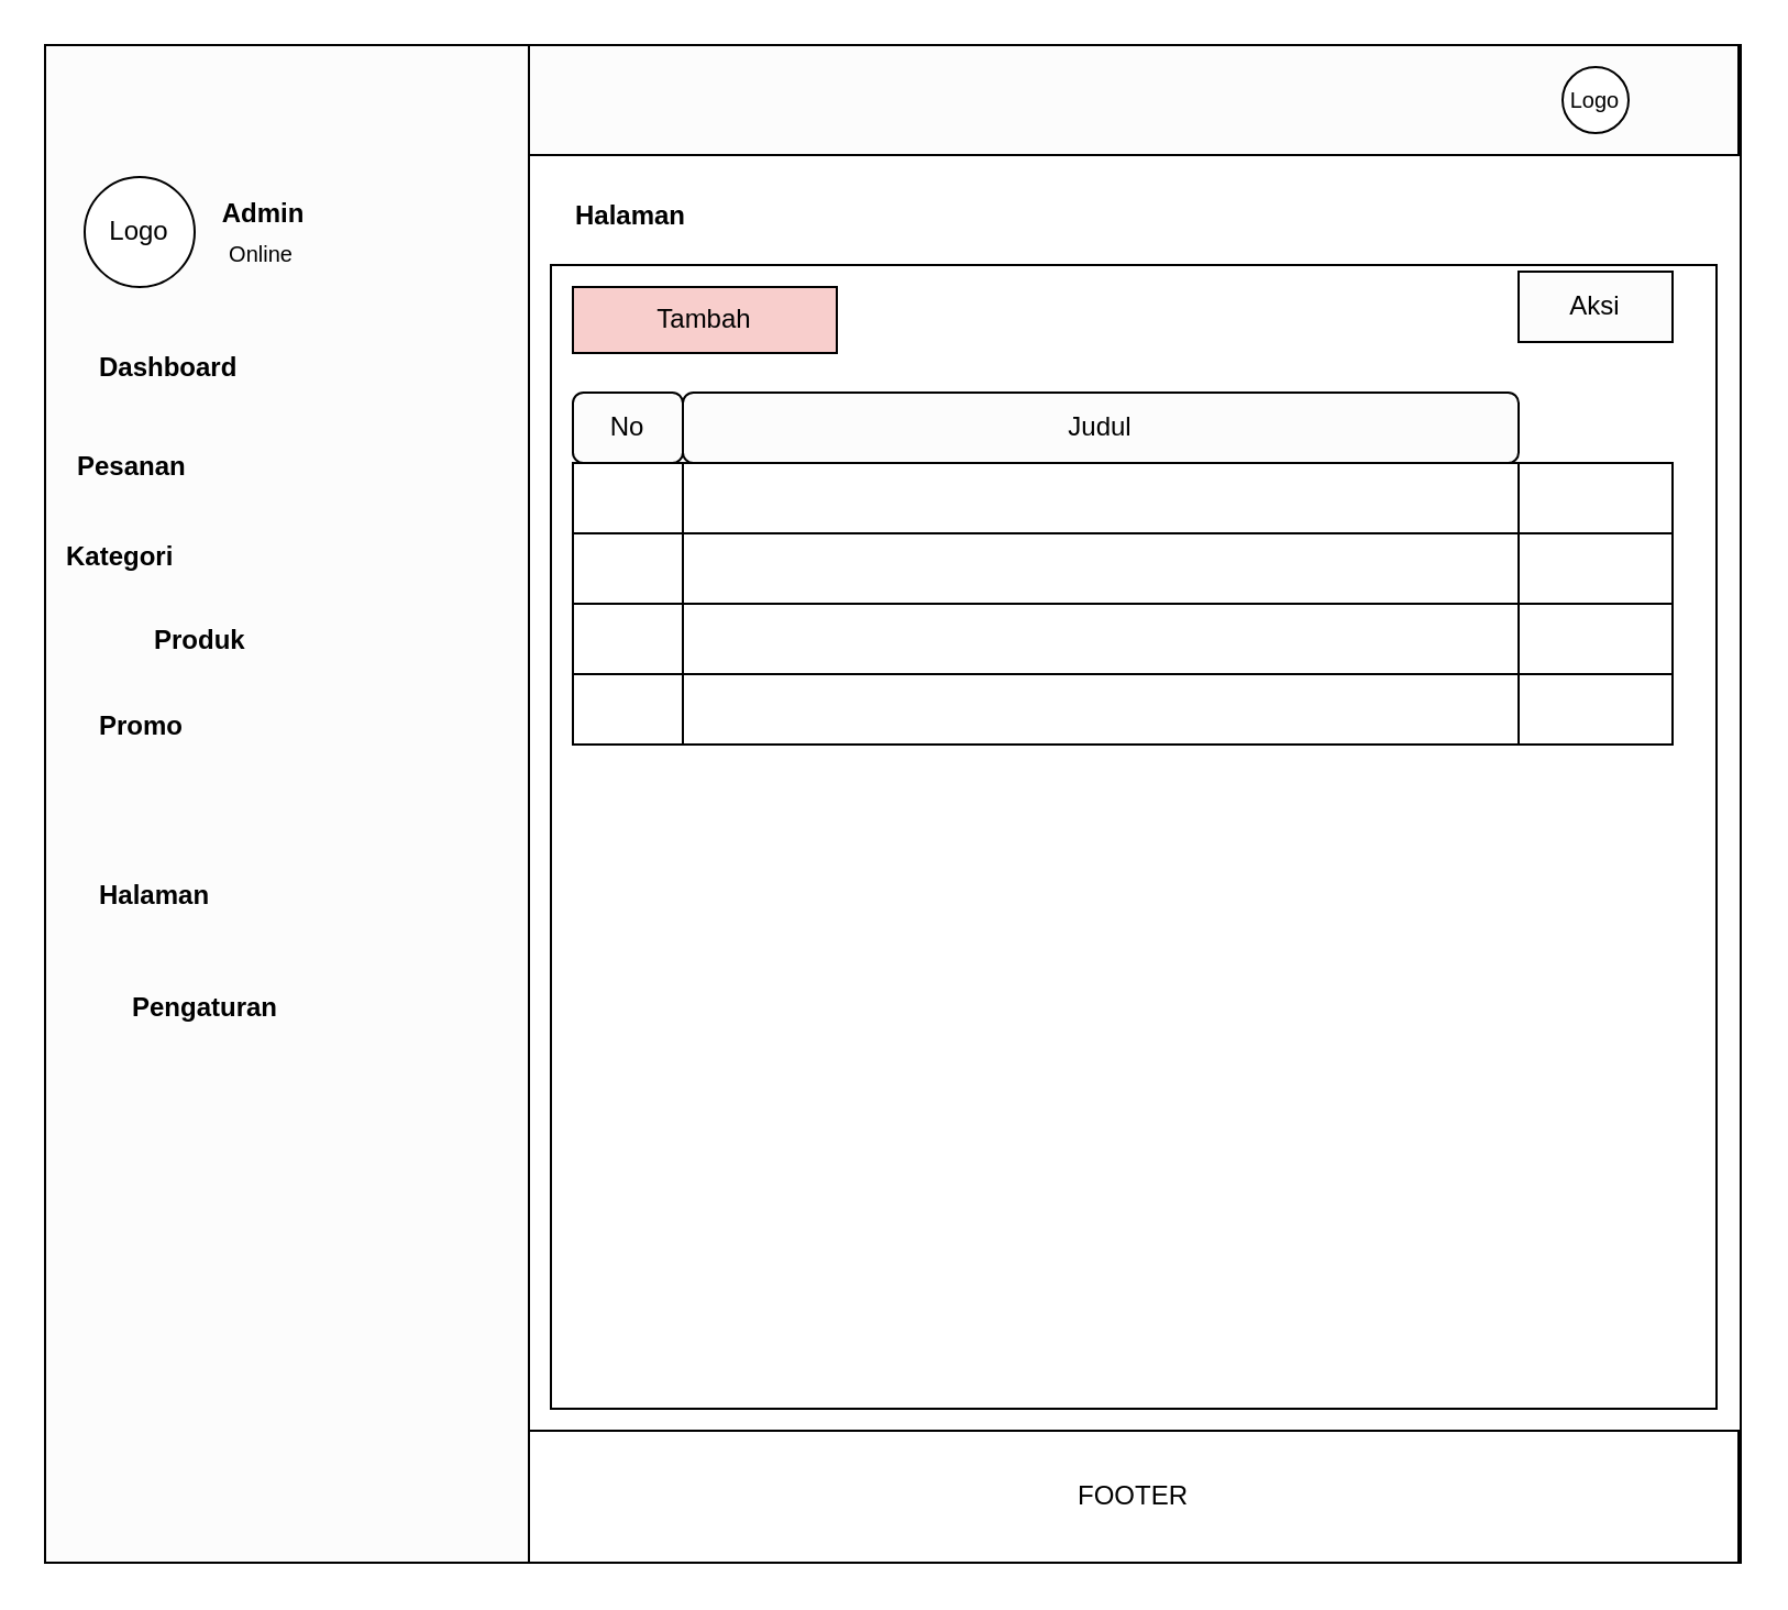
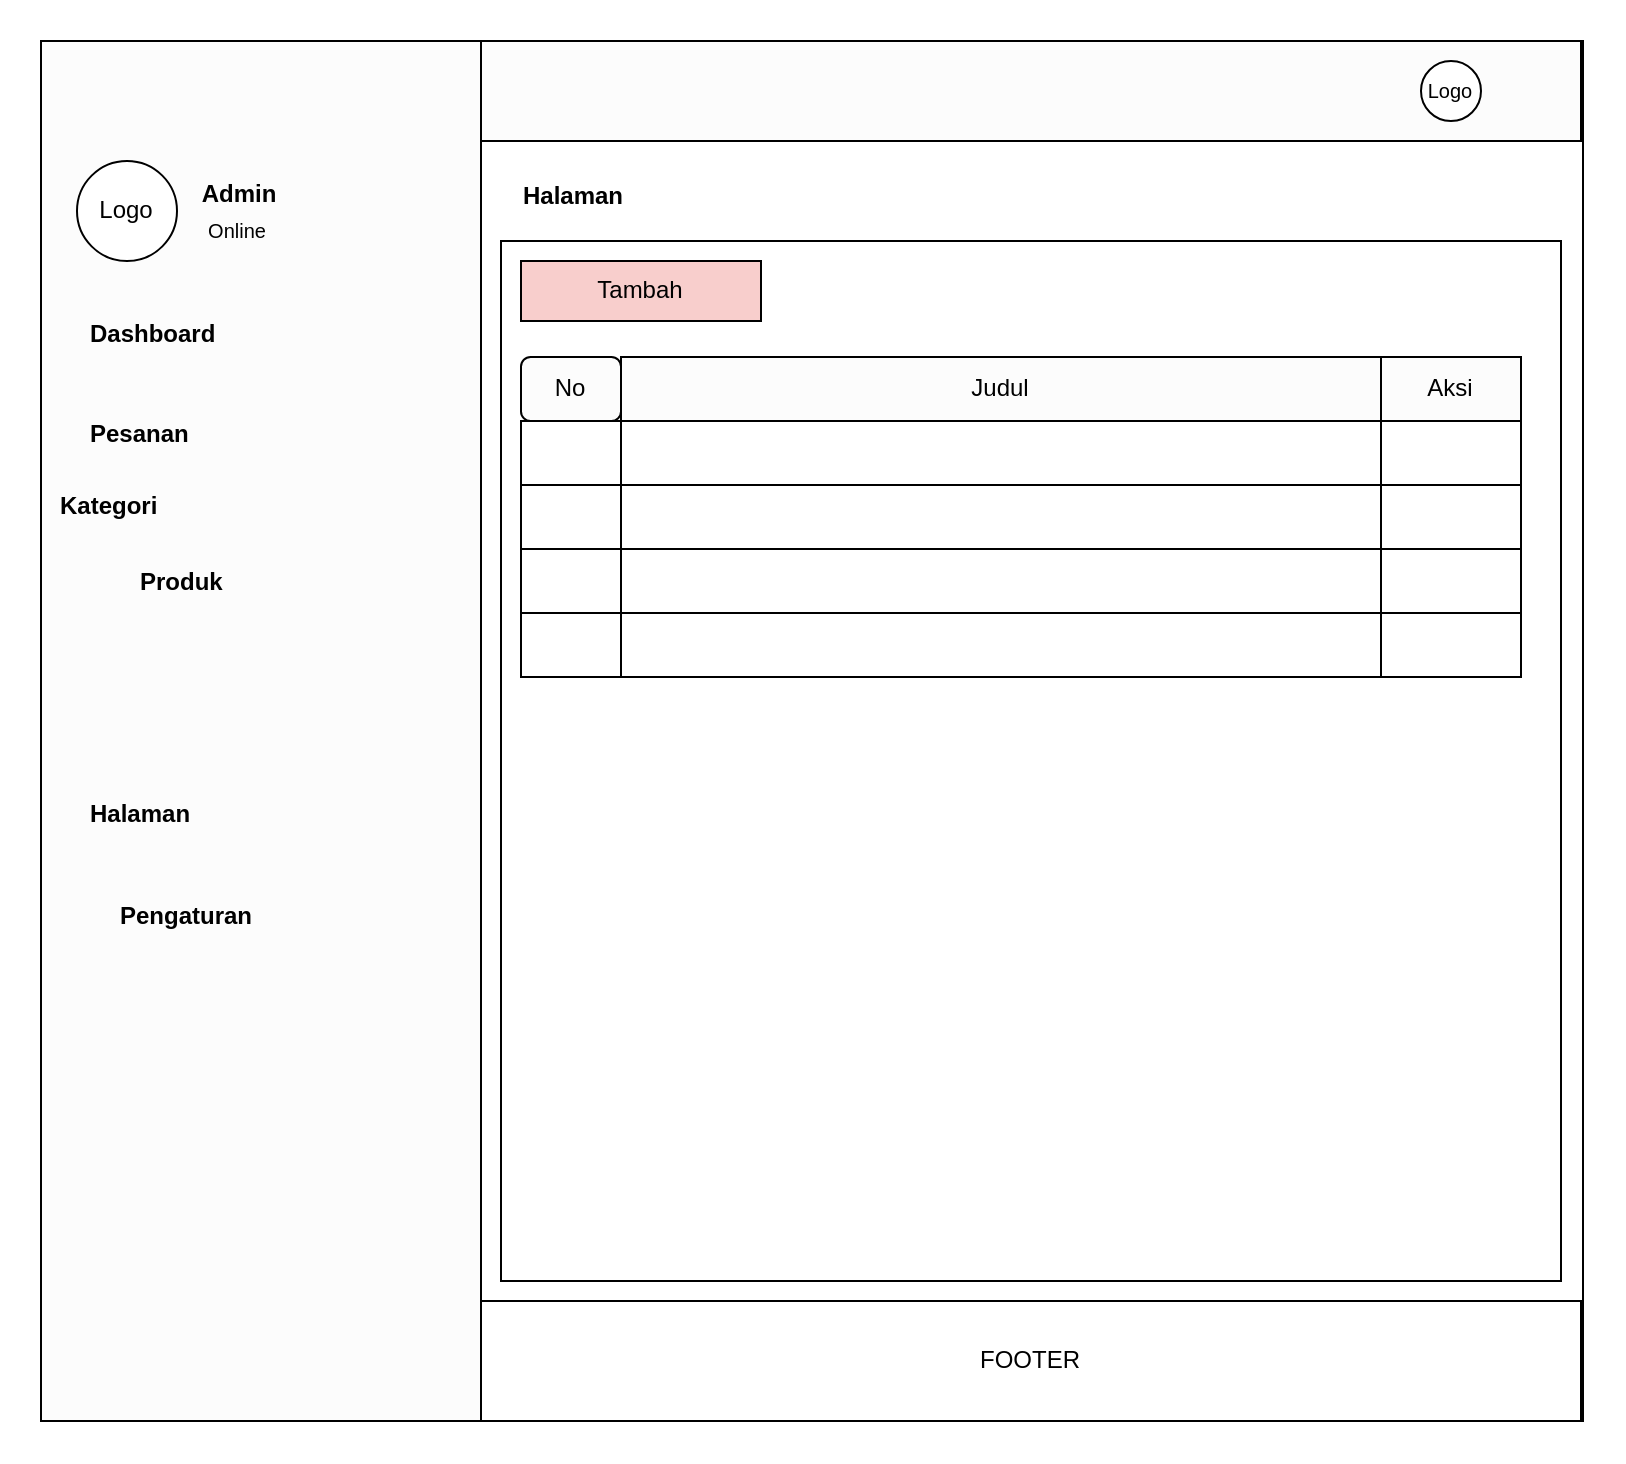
- <mxCell id="28" value="Aksi" style="rounded=0;whiteSpace=wrap;html=1;fillColor=#FCFCFC;" parent="1" vertex="1"><mxGeometry x="690" y="123" width="70" height="32" as="geometry" /></mxCell>
+ <mxCell id="28" value="Aksi" style="rounded=0;whiteSpace=wrap;html=1;fillColor=#FCFCFC;" parent="1" vertex="1"><mxGeometry x="690" y="178" width="70" height="32" as="geometry" /></mxCell>
- <mxCell id="23" value="Judul" style="whiteSpace=wrap;html=1;fillColor=#FCFCFC;rounded=1;" parent="1" vertex="1"><mxGeometry x="310" y="178" width="380" height="32" as="geometry" /></mxCell>
+ <mxCell id="23" value="Judul" style="rounded=0;whiteSpace=wrap;html=1;fillColor=#FCFCFC;" parent="1" vertex="1"><mxGeometry x="310" y="178" width="380" height="32" as="geometry" /></mxCell>
- <mxCell id="16" value="&lt;b&gt;Pesanan&lt;/b&gt;" style="text;html=1;resizable=0;autosize=1;align=left;verticalAlign=middle;points=[];fillColor=none;strokeColor=none;rounded=0;fontSize=12;" parent="1" vertex="1"><mxGeometry x="33" y="197" width="70" height="30" as="geometry" /></mxCell>
+ <mxCell id="16" value="&lt;b&gt;Pesanan&lt;/b&gt;" style="text;html=1;resizable=0;autosize=1;align=left;verticalAlign=middle;points=[];fillColor=none;strokeColor=none;rounded=0;fontSize=12;" parent="1" vertex="1"><mxGeometry x="43" y="202" width="70" height="30" as="geometry" /></mxCell>
- <mxCell id="15" value="&lt;b&gt;Promo&lt;/b&gt;" style="text;html=1;resizable=0;autosize=1;align=left;verticalAlign=middle;points=[];fillColor=none;strokeColor=none;rounded=0;fontSize=12;" parent="1" vertex="1"><mxGeometry x="43" y="315" width="60" height="30" as="geometry" /></mxCell>
